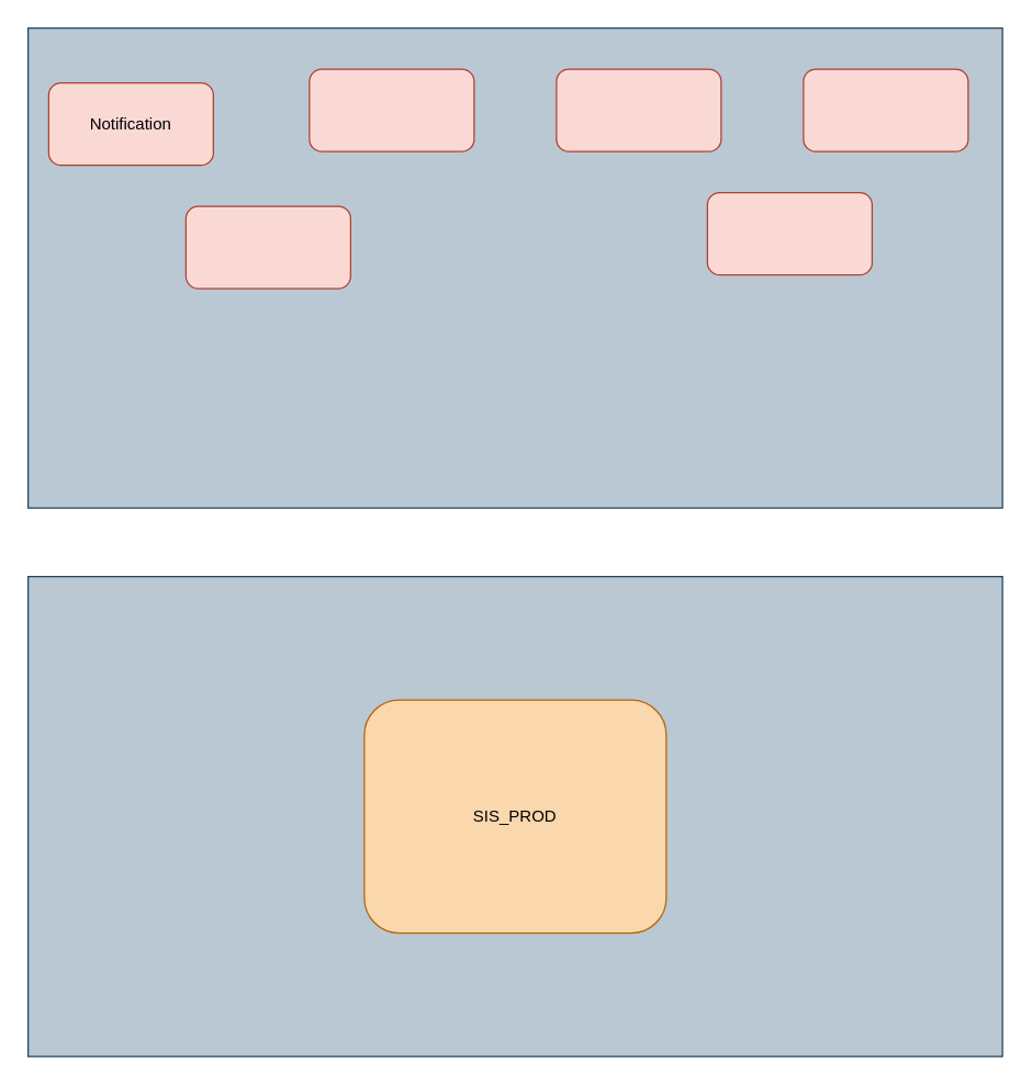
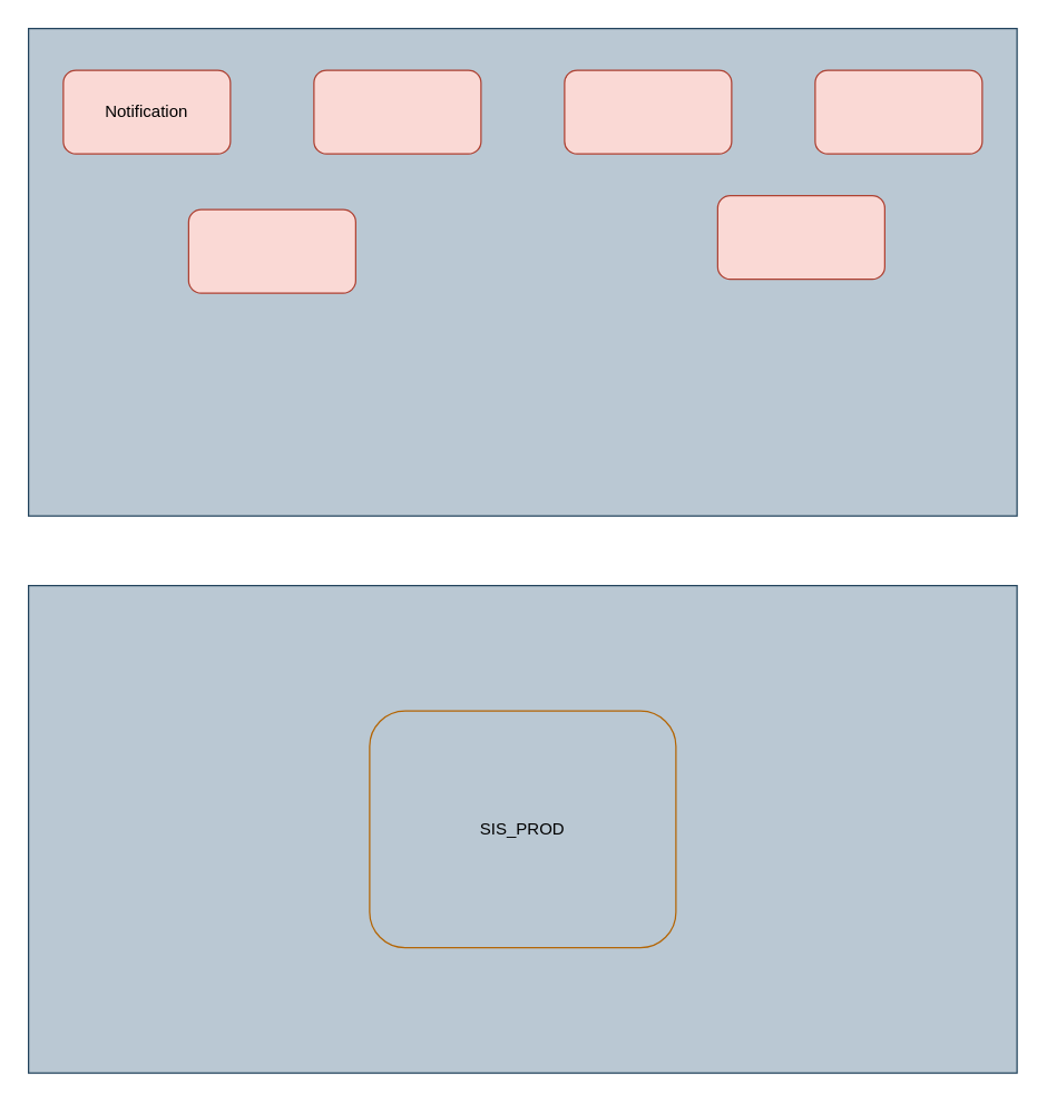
- <mxCell id="5" value="Notification" style="rounded=1;whiteSpace=wrap;html=1;fillColor=#fad9d5;strokeColor=#ae4132;" vertex="1" parent="1"><mxGeometry x="35" y="60" width="120" height="60" as="geometry" /></mxCell>
+ <mxCell id="5" value="Notification" style="rounded=1;whiteSpace=wrap;html=1;fillColor=#fad9d5;strokeColor=#ae4132;" vertex="1" parent="1"><mxGeometry x="45" y="50" width="120" height="60" as="geometry" /></mxCell>
- <mxCell id="4" value="SIS_PROD" style="rounded=1;whiteSpace=wrap;html=1;fillColor=#fad7ac;strokeColor=#b46504;" vertex="1" parent="1"><mxGeometry x="265" y="510" width="220" height="170" as="geometry" /></mxCell>
+ <mxCell id="4" value="SIS_PROD" style="rounded=1;whiteSpace=wrap;html=1;fillColor=#bac8d3;strokeColor=#b46504;" vertex="1" parent="1"><mxGeometry x="265" y="510" width="220" height="170" as="geometry" /></mxCell>
